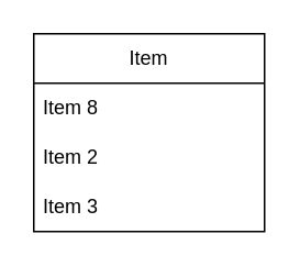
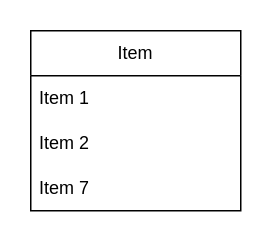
- <mxCell id="3" value="Item 8" style="text;strokeColor=none;fillColor=none;align=left;verticalAlign=middle;spacingLeft=4;spacingRight=4;overflow=hidden;points=[[0,0.5],[1,0.5]];portConstraint=eastwest;rotatable=0;whiteSpace=wrap;html=1;" vertex="1" parent="2"><mxGeometry y="30" width="140" height="30" as="geometry" /></mxCell>
+ <mxCell id="3" value="Item 1" style="text;strokeColor=none;fillColor=none;align=left;verticalAlign=middle;spacingLeft=4;spacingRight=4;overflow=hidden;points=[[0,0.5],[1,0.5]];portConstraint=eastwest;rotatable=0;whiteSpace=wrap;html=1;" vertex="1" parent="2"><mxGeometry y="30" width="140" height="30" as="geometry" /></mxCell>
- <mxCell id="5" value="Item 3" style="text;strokeColor=none;fillColor=none;align=left;verticalAlign=middle;spacingLeft=4;spacingRight=4;overflow=hidden;points=[[0,0.5],[1,0.5]];portConstraint=eastwest;rotatable=0;whiteSpace=wrap;html=1;" vertex="1" parent="2"><mxGeometry y="90" width="140" height="30" as="geometry" /></mxCell>
+ <mxCell id="5" value="Item 7" style="text;strokeColor=none;fillColor=none;align=left;verticalAlign=middle;spacingLeft=4;spacingRight=4;overflow=hidden;points=[[0,0.5],[1,0.5]];portConstraint=eastwest;rotatable=0;whiteSpace=wrap;html=1;" vertex="1" parent="2"><mxGeometry y="90" width="140" height="30" as="geometry" /></mxCell>
